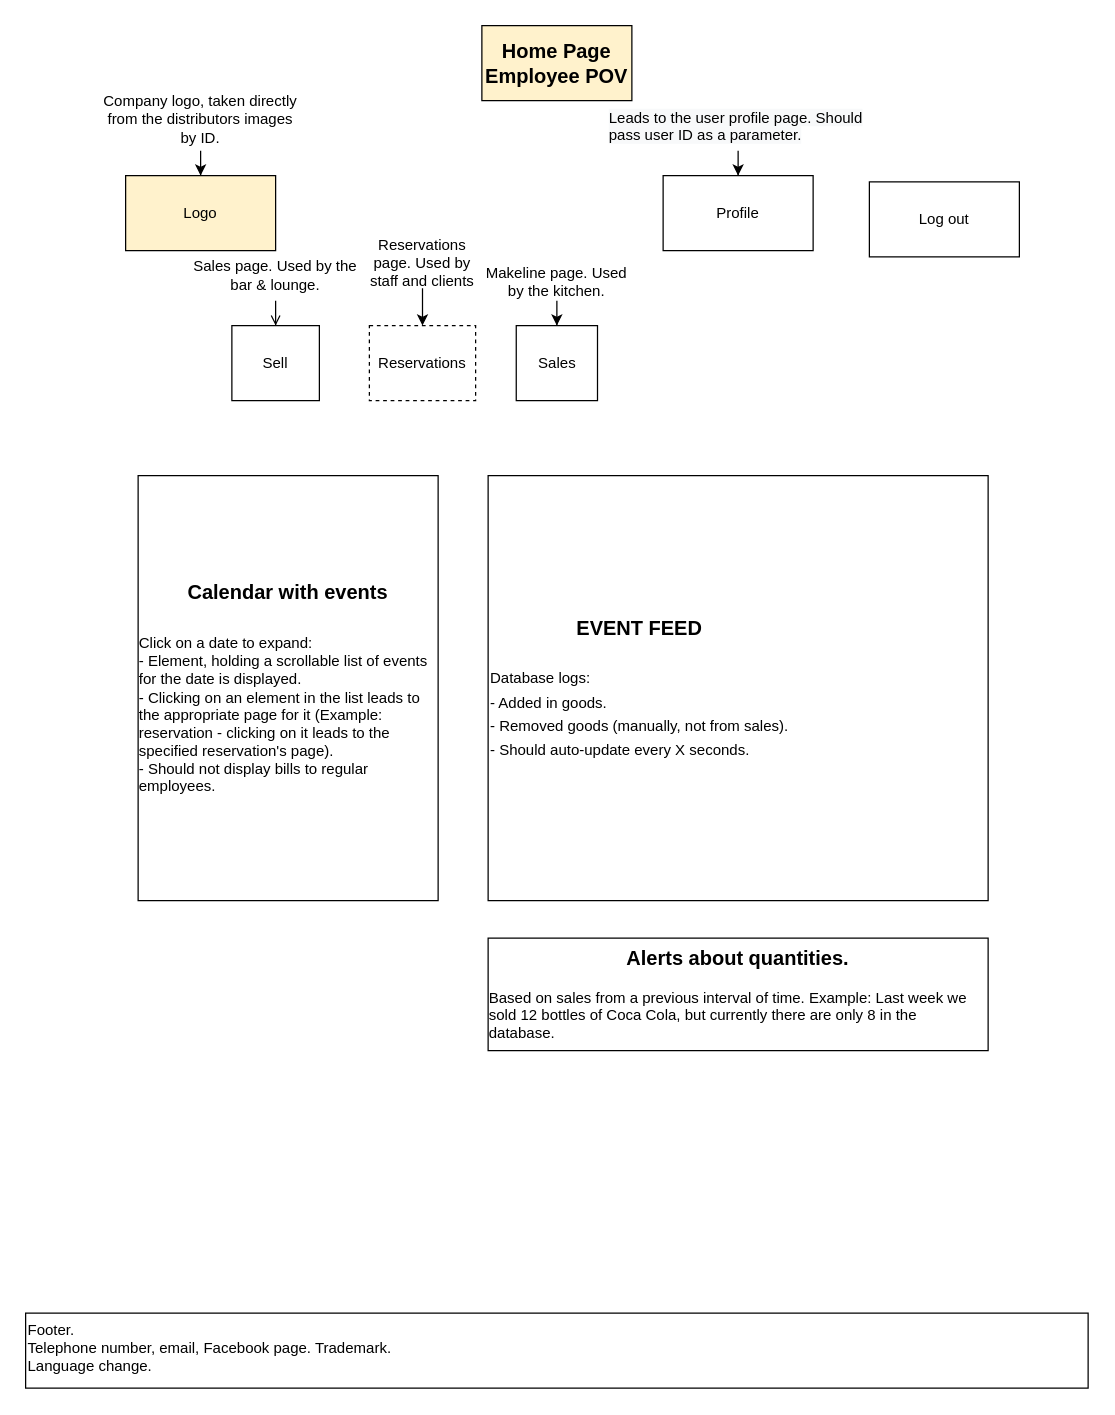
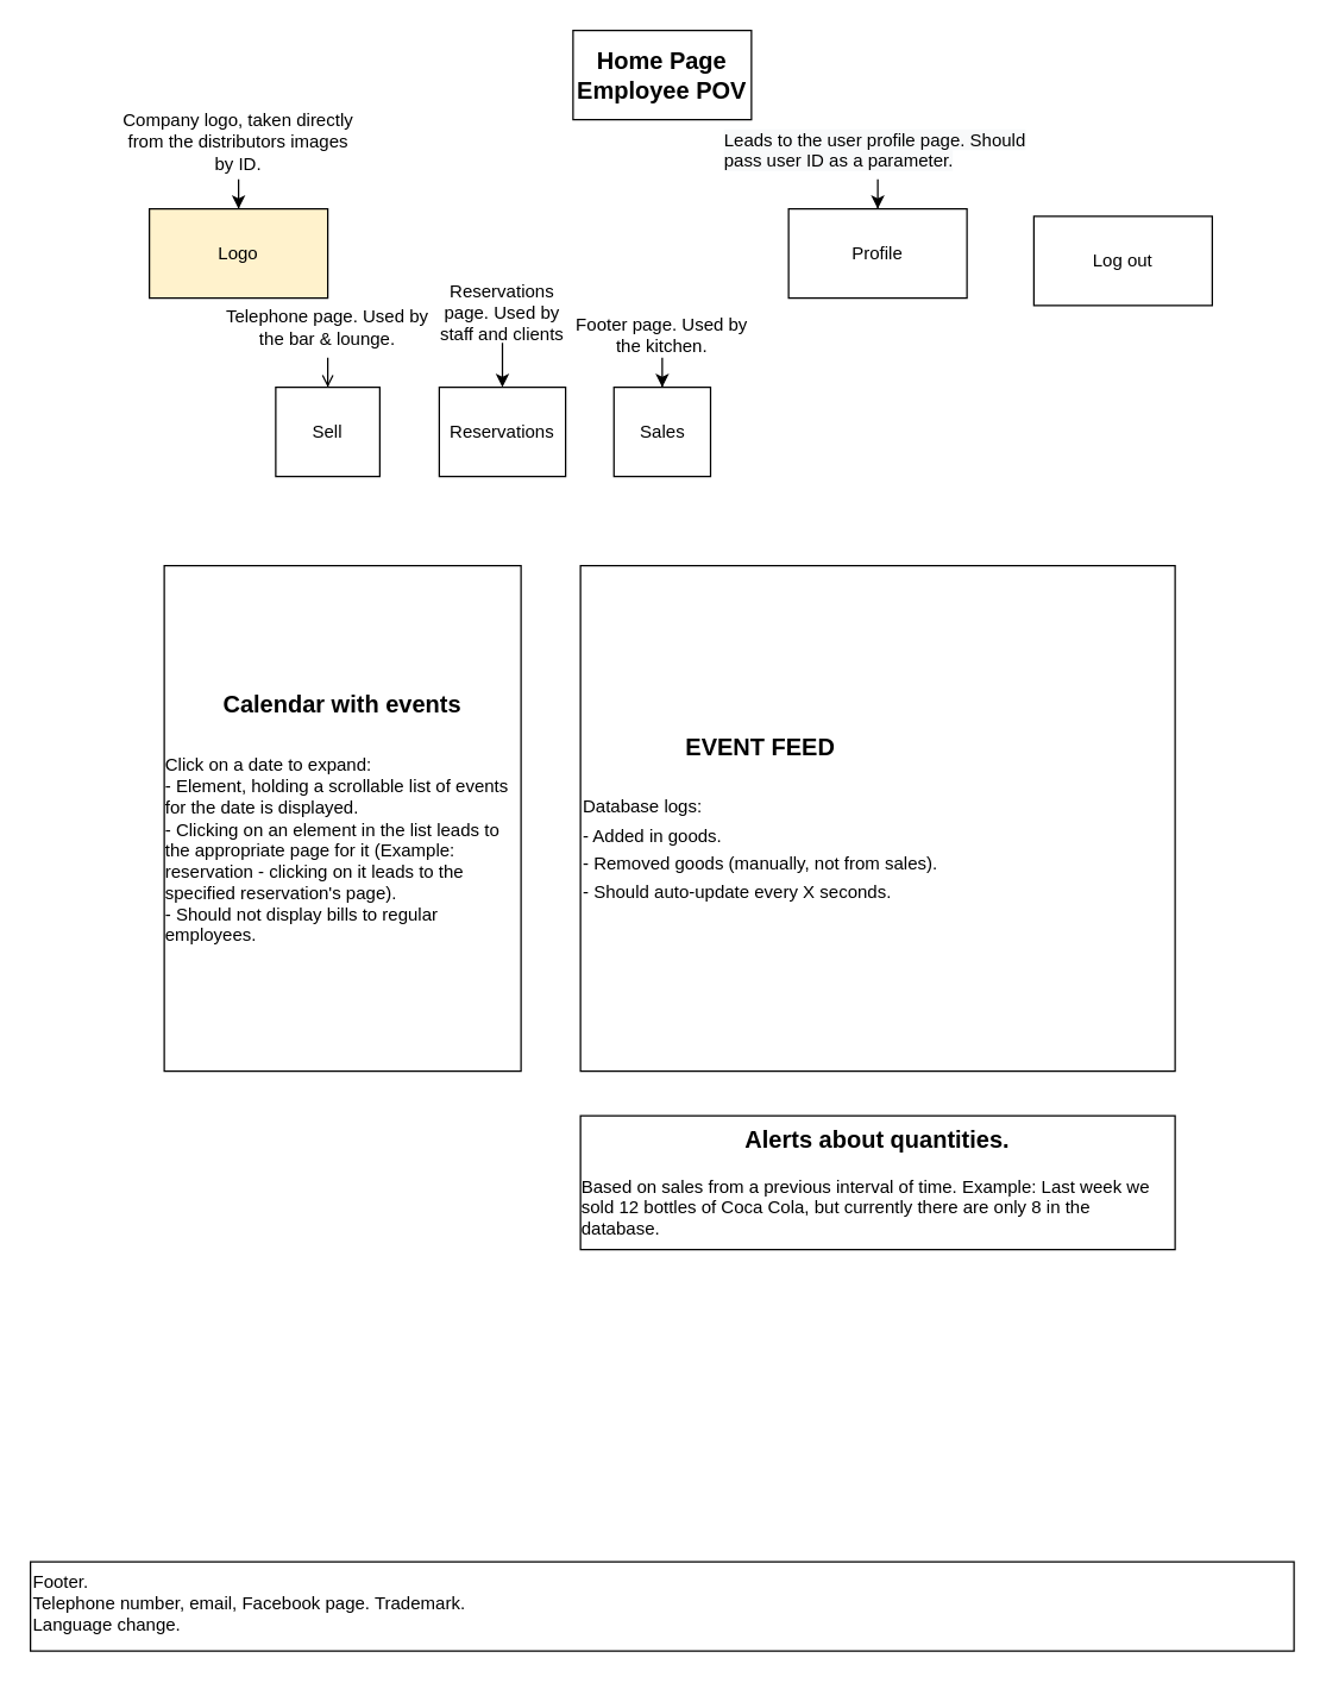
- <mxCell id="2" value="&lt;b style=&quot;font-size: 16px;&quot;&gt;Home Page&lt;br style=&quot;font-size: 16px;&quot;&gt;Employee POV&lt;/b&gt;" style="rounded=0;whiteSpace=wrap;html=1;fontSize=16;fillColor=#fff2cc;" parent="1" vertex="1"><mxGeometry x="385" y="20" width="120" height="60" as="geometry" /></mxCell>
+ <mxCell id="2" value="&lt;b style=&quot;font-size: 16px;&quot;&gt;Home Page&lt;br style=&quot;font-size: 16px;&quot;&gt;Employee POV&lt;/b&gt;" style="rounded=0;whiteSpace=wrap;html=1;fontSize=16;" parent="1" vertex="1"><mxGeometry x="385" y="20" width="120" height="60" as="geometry" /></mxCell>
- <mxCell id="17" value="Sales page. Used by the bar &amp;amp; lounge." style="text;html=1;strokeColor=none;fillColor=none;align=center;verticalAlign=middle;whiteSpace=wrap;rounded=0;fontSize=12;" parent="1" vertex="1"><mxGeometry x="150" y="200" width="140" height="40" as="geometry" /></mxCell>
+ <mxCell id="17" value="Telephone page. Used by the bar &amp;amp; lounge." style="text;html=1;strokeColor=none;fillColor=none;align=center;verticalAlign=middle;whiteSpace=wrap;rounded=0;fontSize=12;" parent="1" vertex="1"><mxGeometry x="150" y="200" width="140" height="40" as="geometry" /></mxCell>
- <mxCell id="21" value="Makeline page. Used by the kitchen." style="text;html=1;strokeColor=none;fillColor=none;align=center;verticalAlign=middle;whiteSpace=wrap;rounded=0;fontSize=12;" parent="1" vertex="1"><mxGeometry x="385" y="210" width="120" height="30" as="geometry" /></mxCell>
+ <mxCell id="21" value="Footer page. Used by the kitchen." style="text;html=1;strokeColor=none;fillColor=none;align=center;verticalAlign=middle;whiteSpace=wrap;rounded=0;fontSize=12;" parent="1" vertex="1"><mxGeometry x="385" y="210" width="120" height="30" as="geometry" /></mxCell>
- <mxCell id="7" value="Reservations" style="rounded=0;whiteSpace=wrap;html=1;fontSize=12;dashed=1;" parent="1" vertex="1"><mxGeometry x="295" y="260" width="85" height="60" as="geometry" /></mxCell>
+ <mxCell id="7" value="Reservations" style="rounded=0;whiteSpace=wrap;html=1;fontSize=12;" parent="1" vertex="1"><mxGeometry x="295" y="260" width="85" height="60" as="geometry" /></mxCell>
